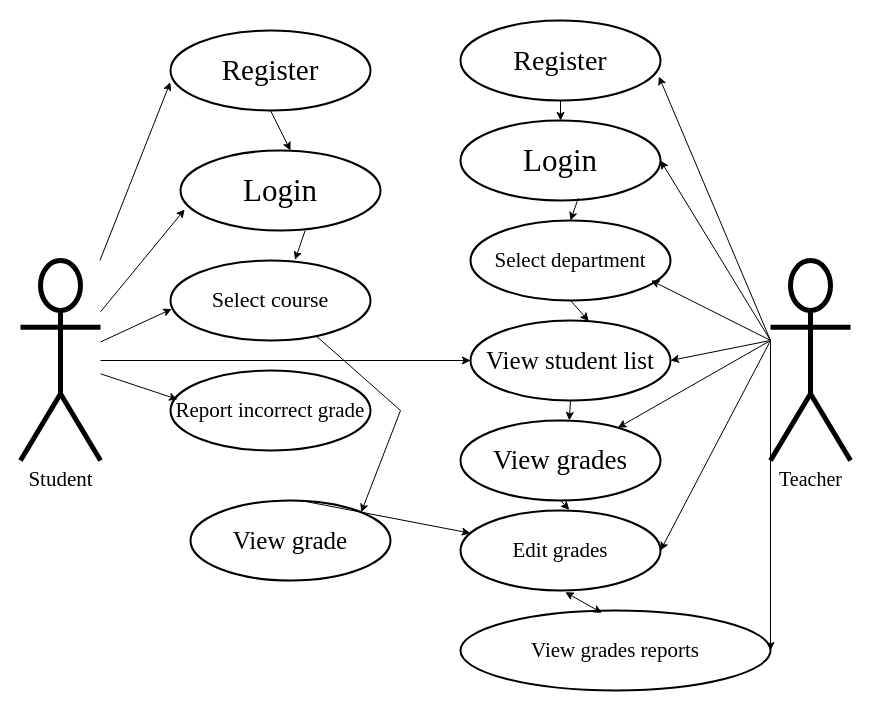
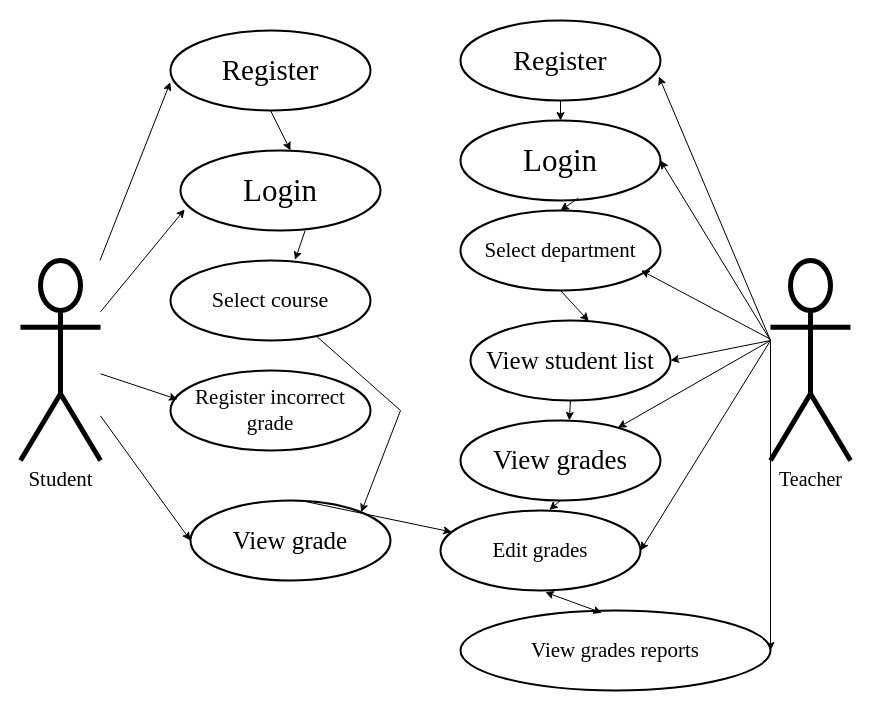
- <mxCell id="13" value="Select department" style="ellipse;whiteSpace=wrap;html=1;fontFamily=Times New Roman;fontSize=21;strokeWidth=2;" vertex="1" parent="1"><mxGeometry x="470" y="220" width="200" height="80" as="geometry" /></mxCell>
+ <mxCell id="13" value="Select department" style="ellipse;whiteSpace=wrap;html=1;fontFamily=Times New Roman;fontSize=21;strokeWidth=2;" vertex="1" parent="1"><mxGeometry x="460" y="210" width="200" height="80" as="geometry" /></mxCell>
- <mxCell id="16" value="" style="endArrow=classic;html=1;rounded=0;entryX=0.006;entryY=0.606;entryDx=0;entryDy=0;entryPerimeter=0;" edge="1" parent="1" source="2" target="27"><mxGeometry width="50" height="50" relative="1" as="geometry"><mxPoint x="120" y="360" as="sourcePoint" /><mxPoint x="162.8" y="294.56" as="targetPoint" /></mxGeometry></mxCell>
- <mxCell id="17" value="" style="endArrow=classic;html=1;rounded=0;" edge="1" parent="1" source="2" target="33"><mxGeometry width="50" height="50" relative="1" as="geometry"><mxPoint x="120" y="360" as="sourcePoint" /><mxPoint x="193" y="285" as="targetPoint" /></mxGeometry></mxCell>
+ <mxCell id="17" value="" style="endArrow=classic;html=1;rounded=0;entryX=0;entryY=0.5;entryDx=0;entryDy=0;" edge="1" parent="1" source="2" target="7"><mxGeometry width="50" height="50" relative="1" as="geometry"><mxPoint x="120" y="360" as="sourcePoint" /><mxPoint x="193" y="285" as="targetPoint" /></mxGeometry></mxCell>
- <mxCell id="8" value="Report incorrect grade" style="ellipse;whiteSpace=wrap;html=1;strokeWidth=2;fontSize=21;fontFamily=Times New Roman;" vertex="1" parent="1"><mxGeometry x="170" y="370" width="200" height="80" as="geometry" /></mxCell>
+ <mxCell id="8" value="Register incorrect grade" style="ellipse;whiteSpace=wrap;html=1;strokeWidth=2;fontSize=21;fontFamily=Times New Roman;" vertex="1" parent="1"><mxGeometry x="170" y="370" width="200" height="80" as="geometry" /></mxCell>
- <mxCell id="11" value="Edit grades" style="ellipse;whiteSpace=wrap;html=1;strokeWidth=2;fontFamily=Times New Roman;fontSize=21;" vertex="1" parent="1"><mxGeometry x="460" y="510" width="200" height="80" as="geometry" /></mxCell>
+ <mxCell id="11" value="Edit grades" style="ellipse;whiteSpace=wrap;html=1;strokeWidth=2;fontFamily=Times New Roman;fontSize=21;" vertex="1" parent="1"><mxGeometry x="440" y="510" width="200" height="80" as="geometry" /></mxCell>
